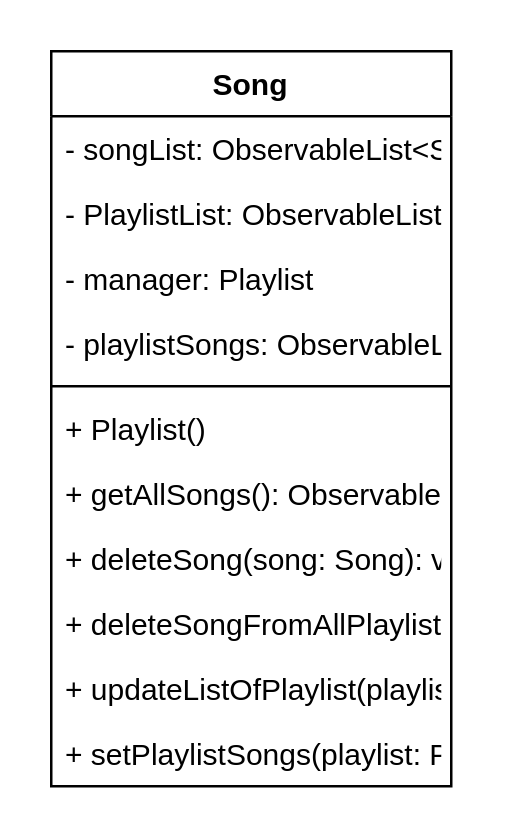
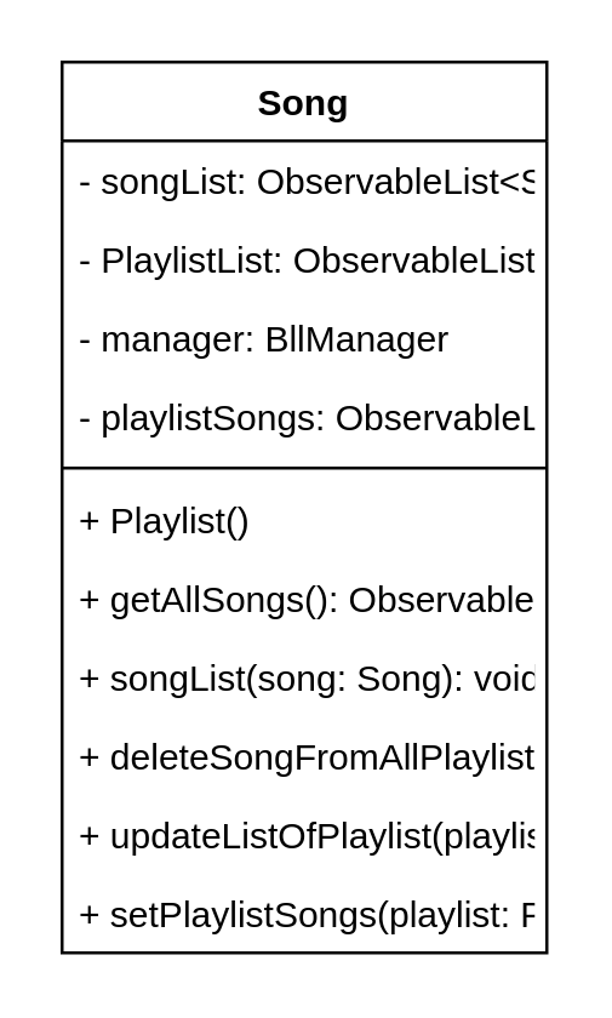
- <mxCell id="5" value="- manager: Playlist" style="text;strokeColor=none;fillColor=none;align=left;verticalAlign=top;spacingLeft=4;spacingRight=4;overflow=hidden;rotatable=0;points=[[0,0.5],[1,0.5]];portConstraint=eastwest;" vertex="1" parent="2"><mxGeometry y="78" width="160" height="26" as="geometry" /></mxCell>
+ <mxCell id="5" value="- manager: BllManager" style="text;strokeColor=none;fillColor=none;align=left;verticalAlign=top;spacingLeft=4;spacingRight=4;overflow=hidden;rotatable=0;points=[[0,0.5],[1,0.5]];portConstraint=eastwest;" vertex="1" parent="2"><mxGeometry y="78" width="160" height="26" as="geometry" /></mxCell>
- <mxCell id="10" value="+ deleteSong(song: Song): void" style="text;strokeColor=none;fillColor=none;align=left;verticalAlign=top;spacingLeft=4;spacingRight=4;overflow=hidden;rotatable=0;points=[[0,0.5],[1,0.5]];portConstraint=eastwest;" vertex="1" parent="2"><mxGeometry y="190" width="160" height="26" as="geometry" /></mxCell>
+ <mxCell id="10" value="+ songList(song: Song): void" style="text;strokeColor=none;fillColor=none;align=left;verticalAlign=top;spacingLeft=4;spacingRight=4;overflow=hidden;rotatable=0;points=[[0,0.5],[1,0.5]];portConstraint=eastwest;" vertex="1" parent="2"><mxGeometry y="190" width="160" height="26" as="geometry" /></mxCell>
